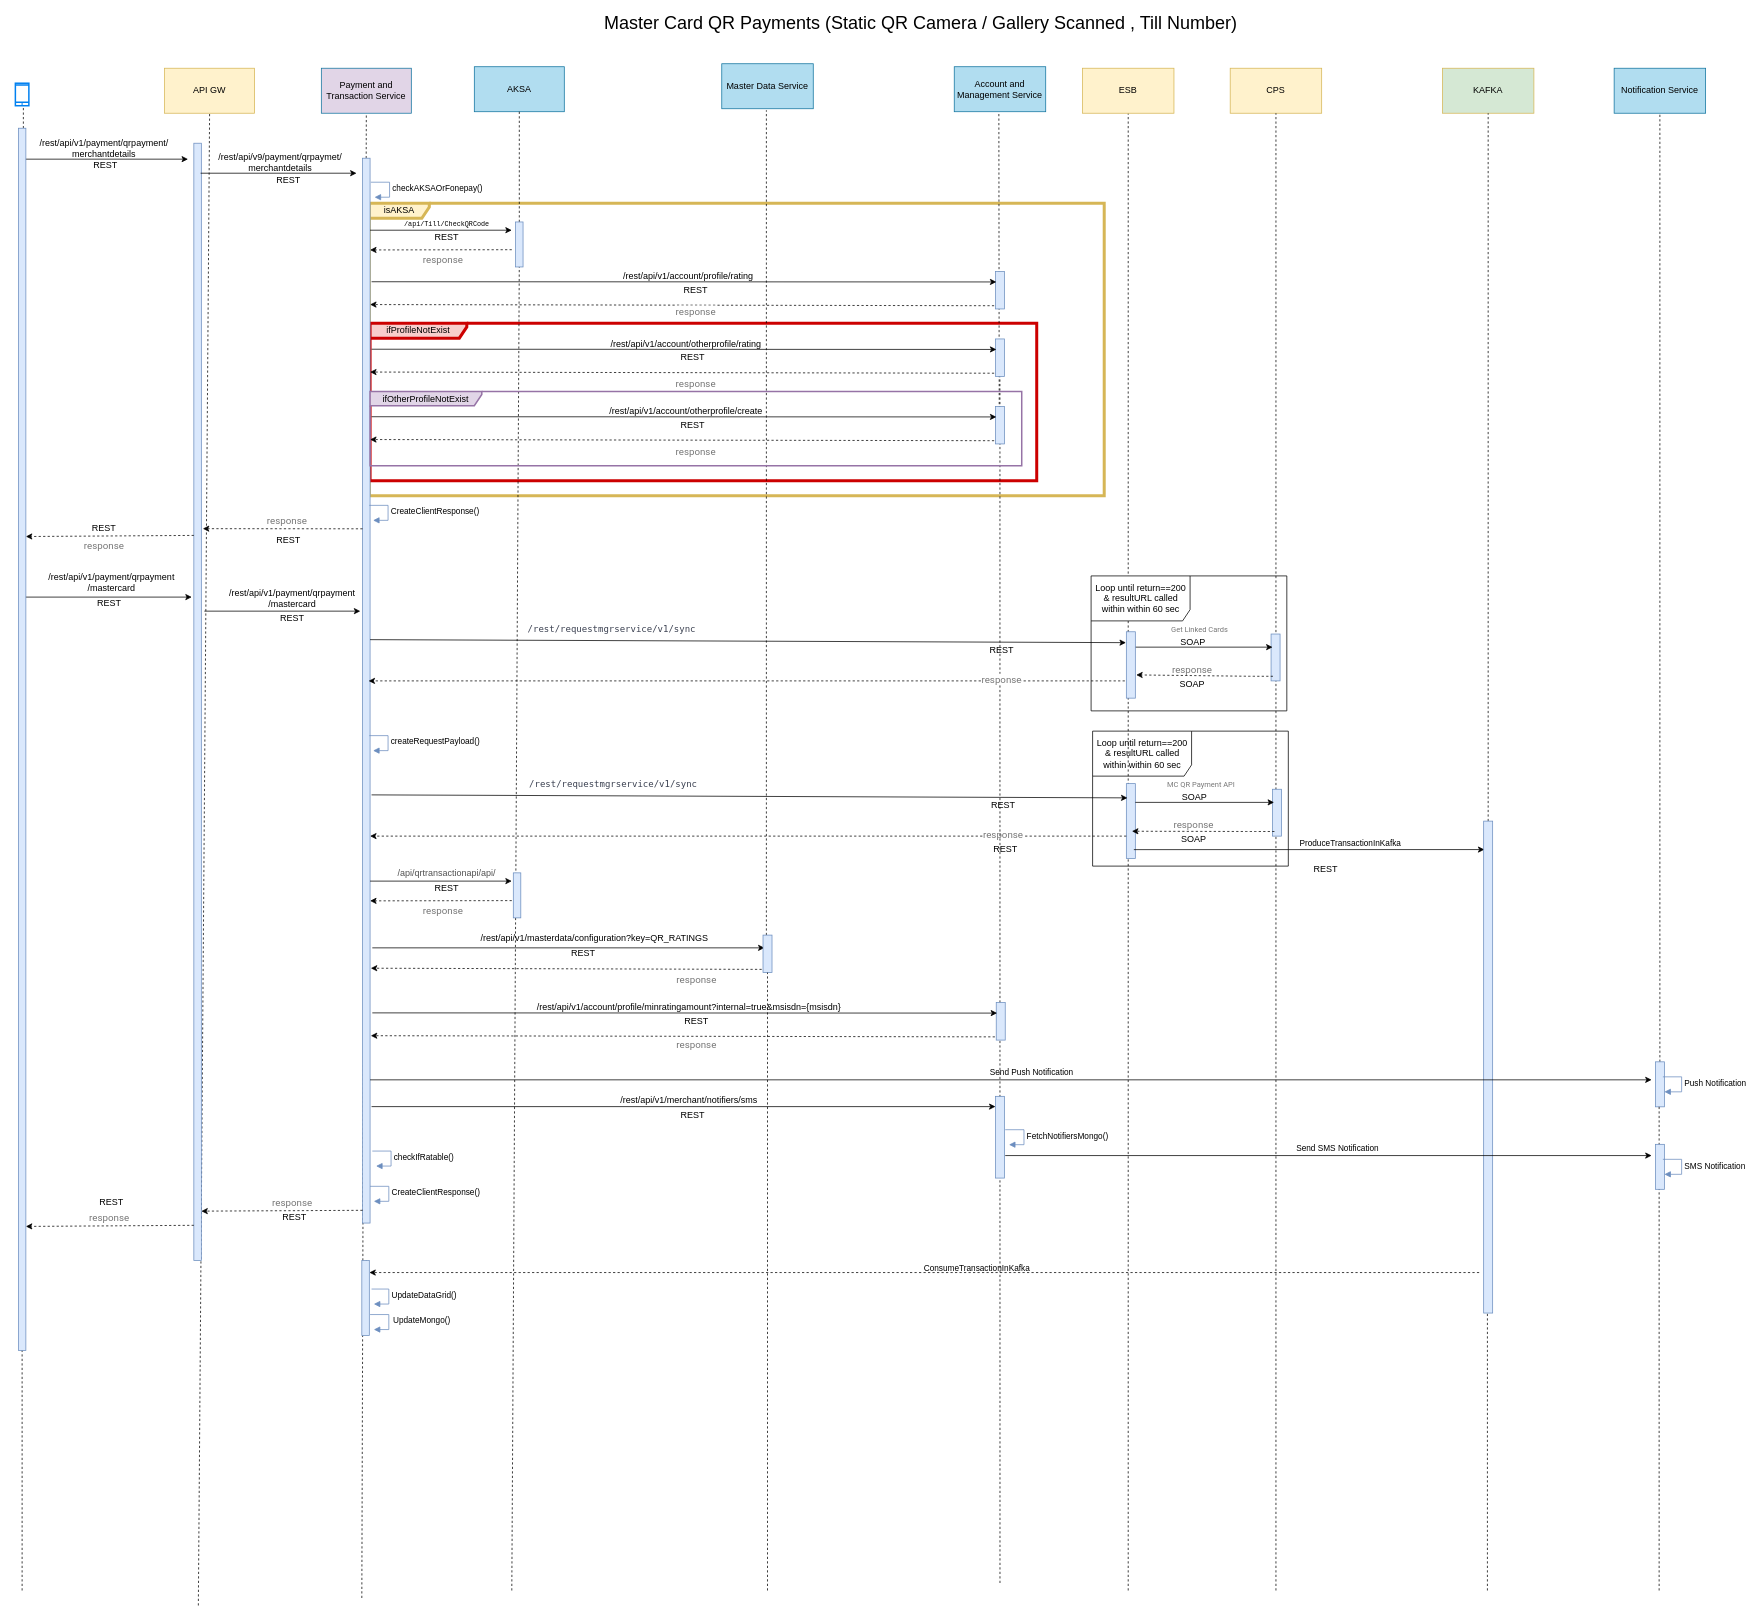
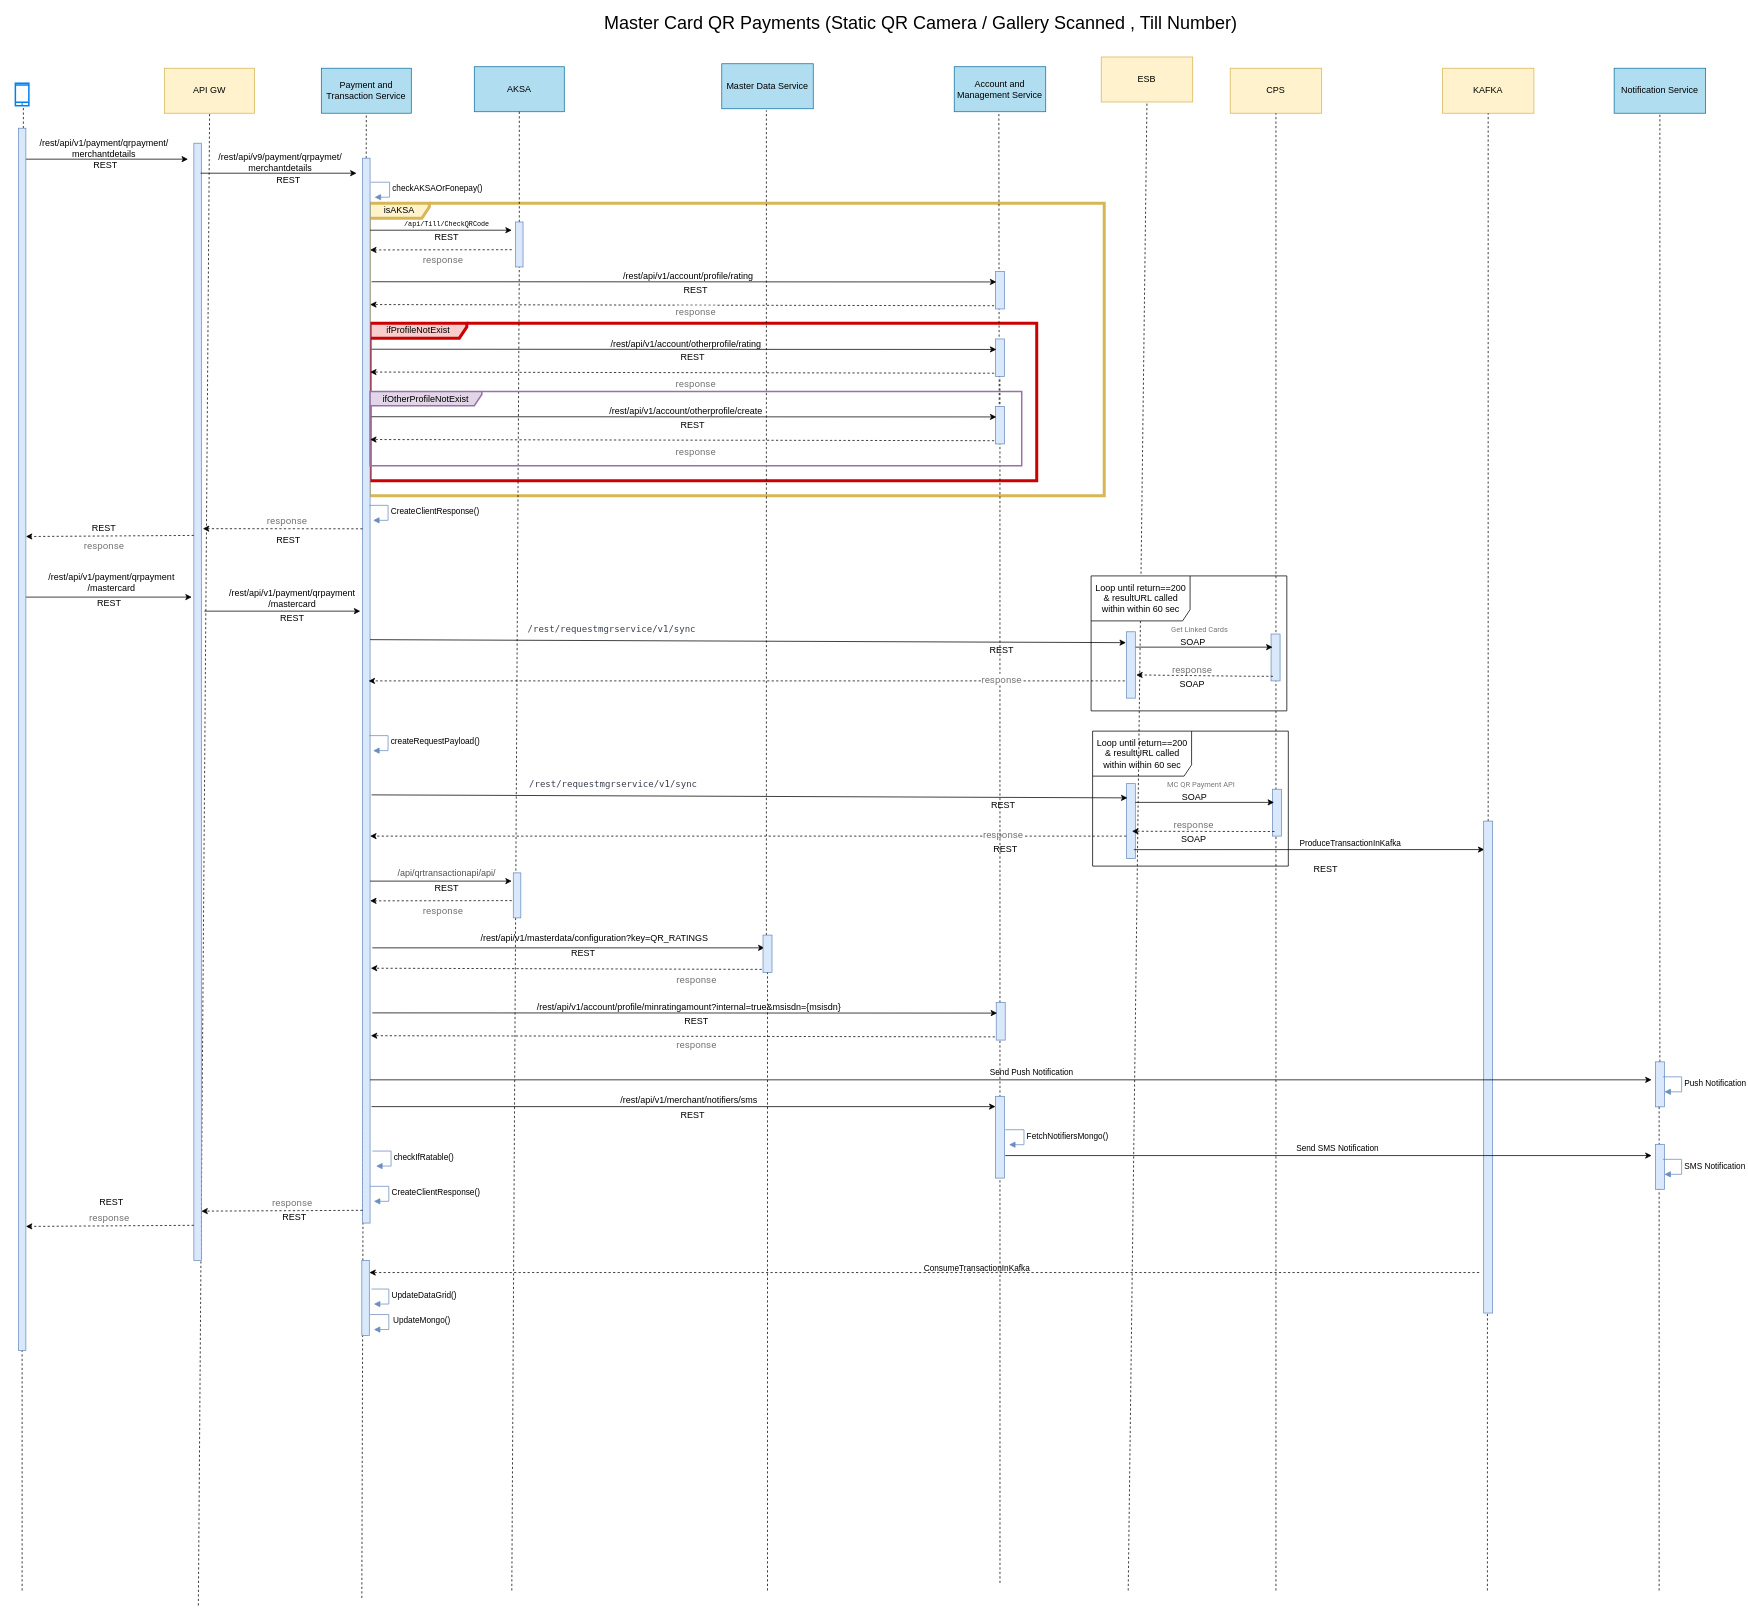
- <mxCell id="8" value="Payment and Transaction Service" style="rounded=0;whiteSpace=wrap;html=1;fillColor=#e1d5e7;strokeColor=#10739e;" parent="1" vertex="1"><mxGeometry x="428" y="90" width="120" height="60" as="geometry" /></mxCell>
+ <mxCell id="8" value="Payment and Transaction Service" style="rounded=0;whiteSpace=wrap;html=1;fillColor=#b1ddf0;strokeColor=#10739e;" parent="1" vertex="1"><mxGeometry x="428" y="90" width="120" height="60" as="geometry" /></mxCell>
- <mxCell id="25" value="ESB" style="rounded=0;whiteSpace=wrap;html=1;fillColor=#fff2cc;strokeColor=#d6b656;" parent="1" vertex="1"><mxGeometry x="1443" y="90" width="122" height="60" as="geometry" /></mxCell>
+ <mxCell id="25" value="ESB" style="rounded=0;whiteSpace=wrap;html=1;fillColor=#fff2cc;strokeColor=#d6b656;" parent="1" vertex="1"><mxGeometry x="1468" y="75" width="122" height="60" as="geometry" /></mxCell>
- <mxCell id="40" value="KAFKA" style="rounded=0;whiteSpace=wrap;html=1;fillColor=#d5e8d4;strokeColor=#d6b656;" parent="1" vertex="1"><mxGeometry x="1923" y="90" width="122" height="60" as="geometry" /></mxCell>
+ <mxCell id="40" value="KAFKA" style="rounded=0;whiteSpace=wrap;html=1;fillColor=#fff2cc;strokeColor=#d6b656;" parent="1" vertex="1"><mxGeometry x="1923" y="90" width="122" height="60" as="geometry" /></mxCell>
